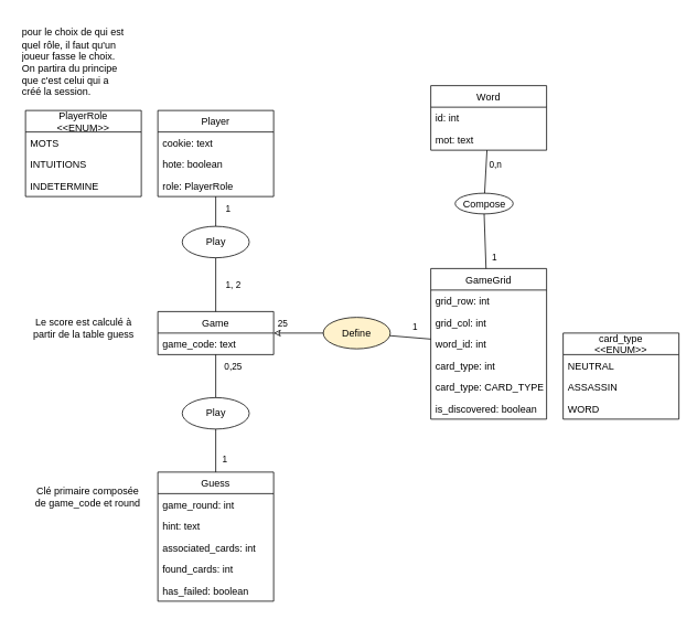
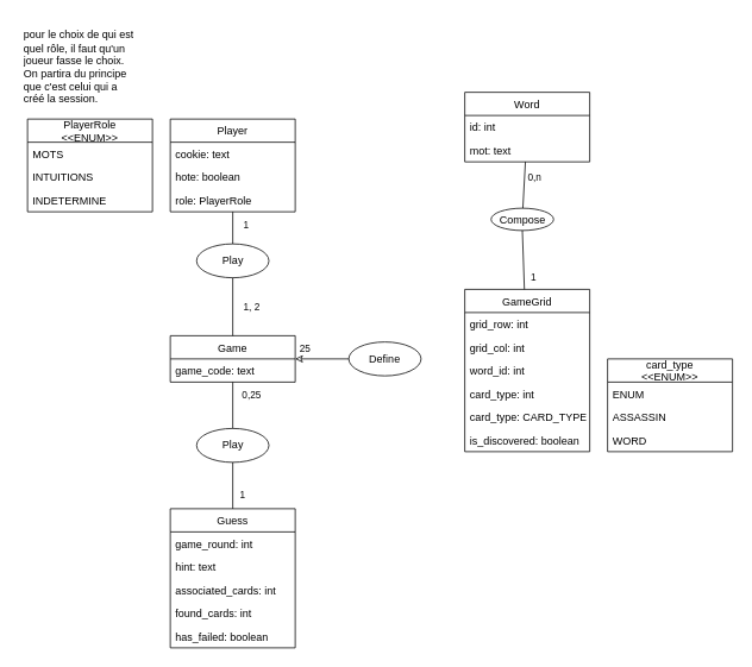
- <mxCell id="49" value="Le score est calculé à&lt;br&gt;partir de la table guess" style="text;html=1;align=center;verticalAlign=middle;resizable=0;points=[];autosize=1;strokeColor=none;fillColor=none;" parent="1" vertex="1"><mxGeometry x="30" y="376" width="140" height="40" as="geometry" /></mxCell>
- <mxCell id="24" value="Define" style="ellipse;whiteSpace=wrap;html=1;fontStyle=0;fillColor=#fff2cc;" parent="1" vertex="1"><mxGeometry x="390" y="383" width="81" height="38" as="geometry" /></mxCell>
+ <mxCell id="24" value="Define" style="ellipse;whiteSpace=wrap;html=1;fontStyle=0" parent="1" vertex="1"><mxGeometry x="390" y="383" width="81" height="38" as="geometry" /></mxCell>
- <mxCell id="36" style="edgeStyle=none;html=1;endArrow=none;endFill=0;strokeWidth=1;" parent="1" source="24" target="2" edge="1"><mxGeometry relative="1" as="geometry"><mxPoint x="400" y="412" as="sourcePoint" /><mxPoint x="340" y="412" as="targetPoint" /></mxGeometry></mxCell>
- <mxCell id="37" value="1" style="edgeLabel;html=1;align=center;verticalAlign=middle;resizable=0;points=[];" parent="36" vertex="1" connectable="0"><mxGeometry x="0.36" relative="1" as="geometry"><mxPoint x="-4" y="-13" as="offset" /></mxGeometry></mxCell>
- <mxCell id="53" value="NEUTRAL" style="text;strokeColor=none;fillColor=none;align=left;verticalAlign=top;spacingLeft=4;spacingRight=4;overflow=hidden;rotatable=0;points=[[0,0.5],[1,0.5]];portConstraint=eastwest;" vertex="1" parent="52"><mxGeometry y="26" width="140" height="26" as="geometry" /></mxCell>
+ <mxCell id="53" value="ENUM" style="text;strokeColor=none;fillColor=none;align=left;verticalAlign=top;spacingLeft=4;spacingRight=4;overflow=hidden;rotatable=0;points=[[0,0.5],[1,0.5]];portConstraint=eastwest;" vertex="1" parent="52"><mxGeometry y="26" width="140" height="26" as="geometry" /></mxCell>
- <mxCell id="50" value="Clé primaire composée&lt;br&gt;de game_code et round" style="text;html=1;align=center;verticalAlign=middle;resizable=0;points=[];autosize=1;strokeColor=none;fillColor=none;" parent="1" vertex="1"><mxGeometry x="30" y="580" width="150" height="40" as="geometry" /></mxCell>
